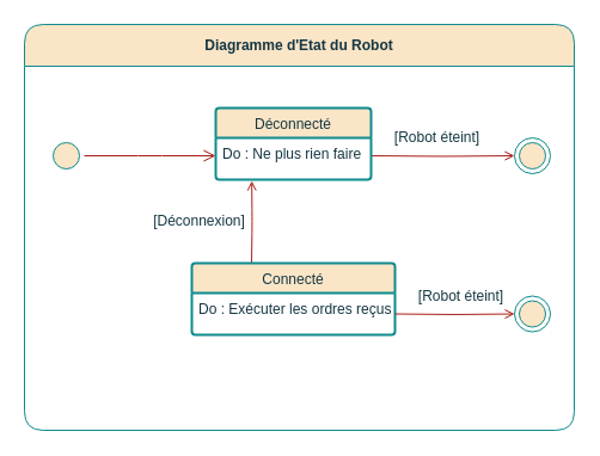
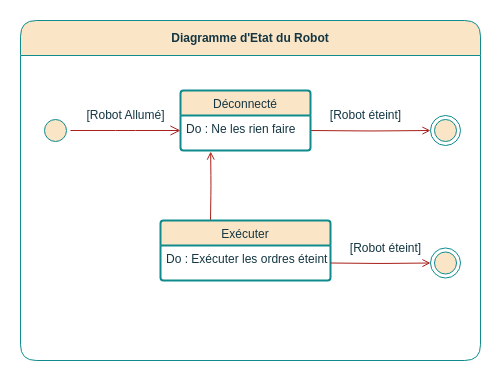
+ <mxCell id="4" value="[Robot Allumé]" style="text;html=1;align=center;verticalAlign=middle;resizable=0;points=[];autosize=1;strokeColor=none;fillColor=none;labelBackgroundColor=none;fontColor=#143642;rounded=1;" parent="2" vertex="1"><mxGeometry x="55" y="80" width="100" height="30" as="geometry" /></mxCell>
- <mxCell id="12" value="Do : Ne plus rien faire&lt;div&gt;&lt;br&gt;&lt;/div&gt;" style="align=left;strokeColor=none;fillColor=none;spacingLeft=4;fontSize=12;verticalAlign=top;resizable=0;rotatable=0;part=1;html=1;labelBackgroundColor=none;fontColor=#143642;" vertex="1" parent="11"><mxGeometry y="25" width="130" height="35" as="geometry" /></mxCell>
+ <mxCell id="12" value="Do : Ne les rien faire&lt;div&gt;&lt;br&gt;&lt;/div&gt;" style="align=left;strokeColor=none;fillColor=none;spacingLeft=4;fontSize=12;verticalAlign=top;resizable=0;rotatable=0;part=1;html=1;labelBackgroundColor=none;fontColor=#143642;" vertex="1" parent="11"><mxGeometry y="25" width="130" height="35" as="geometry" /></mxCell>
- <mxCell id="9" value="[Déconnexion]" style="text;html=1;align=center;verticalAlign=middle;resizable=0;points=[];autosize=1;strokeColor=none;fillColor=none;labelBackgroundColor=none;fontColor=#143642;rounded=1;" vertex="1" parent="2"><mxGeometry x="96" y="150" width="100" height="30" as="geometry" /></mxCell>
- <mxCell id="13" value="&lt;span style=&quot;font-size: 12px;&quot;&gt;Connecté&lt;/span&gt;" style="swimlane;childLayout=stackLayout;horizontal=1;startSize=25;horizontalStack=0;rounded=1;fontSize=14;fontStyle=0;strokeWidth=2;resizeParent=0;resizeLast=1;shadow=0;dashed=0;align=center;arcSize=4;whiteSpace=wrap;html=1;labelBackgroundColor=none;fillColor=#FAE5C7;strokeColor=#0F8B8D;fontColor=#143642;" vertex="1" parent="2"><mxGeometry x="140" y="200" width="170" height="60" as="geometry" /></mxCell>
+ <mxCell id="13" value="&lt;span style=&quot;font-size: 12px;&quot;&gt;Exécuter&lt;/span&gt;" style="swimlane;childLayout=stackLayout;horizontal=1;startSize=25;horizontalStack=0;rounded=1;fontSize=14;fontStyle=0;strokeWidth=2;resizeParent=0;resizeLast=1;shadow=0;dashed=0;align=center;arcSize=4;whiteSpace=wrap;html=1;labelBackgroundColor=none;fillColor=#FAE5C7;strokeColor=#0F8B8D;fontColor=#143642;" vertex="1" parent="2"><mxGeometry x="140" y="200" width="170" height="60" as="geometry" /></mxCell>
- <mxCell id="14" value="Do : Exécuter les ordres reçus" style="align=left;strokeColor=none;fillColor=none;spacingLeft=4;fontSize=12;verticalAlign=top;resizable=0;rotatable=0;part=1;html=1;labelBackgroundColor=none;fontColor=#143642;" vertex="1" parent="13"><mxGeometry y="25" width="170" height="35" as="geometry" /></mxCell>
+ <mxCell id="14" value="Do : Exécuter les ordres éteint" style="align=left;strokeColor=none;fillColor=none;spacingLeft=4;fontSize=12;verticalAlign=top;resizable=0;rotatable=0;part=1;html=1;labelBackgroundColor=none;fontColor=#143642;" vertex="1" parent="13"><mxGeometry y="25" width="170" height="35" as="geometry" /></mxCell>
